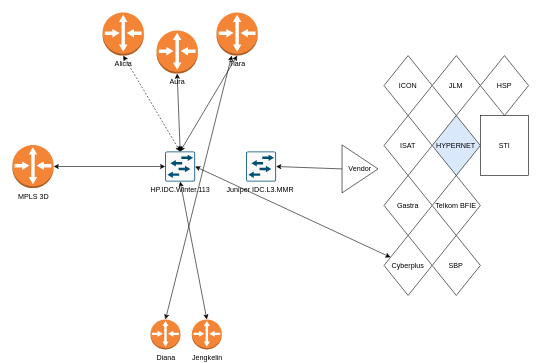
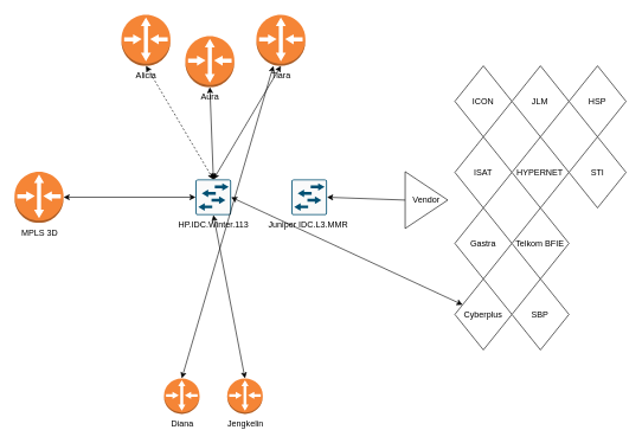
- <mxCell id="25" value="HYPERNET" style="rhombus;whiteSpace=wrap;html=1;fillColor=#dae8fc;" vertex="1" parent="19"><mxGeometry x="80.354" y="100" width="80.357" height="100" as="geometry" /></mxCell>
+ <mxCell id="25" value="HYPERNET" style="rhombus;whiteSpace=wrap;html=1;" vertex="1" parent="19"><mxGeometry x="80.354" y="100" width="80.357" height="100" as="geometry" /></mxCell>
- <mxCell id="29" value="STI" style="whiteSpace=wrap;html=1;rounded=0;" vertex="1" parent="19"><mxGeometry x="160.714" y="100" width="80.357" height="100" as="geometry" /></mxCell>
+ <mxCell id="29" value="STI" style="rhombus;whiteSpace=wrap;html=1;" vertex="1" parent="19"><mxGeometry x="160.714" y="100" width="80.357" height="100" as="geometry" /></mxCell>
- <mxCell id="7" value="Diana" style="outlineConnect=0;dashed=0;verticalLabelPosition=bottom;verticalAlign=top;align=center;html=1;shape=mxgraph.aws3.router;fillColor=#F58536;gradientColor=none;" parent="1" vertex="1"><mxGeometry x="250.5" y="532" width="50" height="50" as="geometry" /></mxCell>
+ <mxCell id="7" value="Diana" style="outlineConnect=0;dashed=0;verticalLabelPosition=bottom;verticalAlign=top;align=center;html=1;shape=mxgraph.aws3.router;fillColor=#F58536;gradientColor=none;" parent="1" vertex="1"><mxGeometry x="230.5" y="532" width="50" height="50" as="geometry" /></mxCell>
